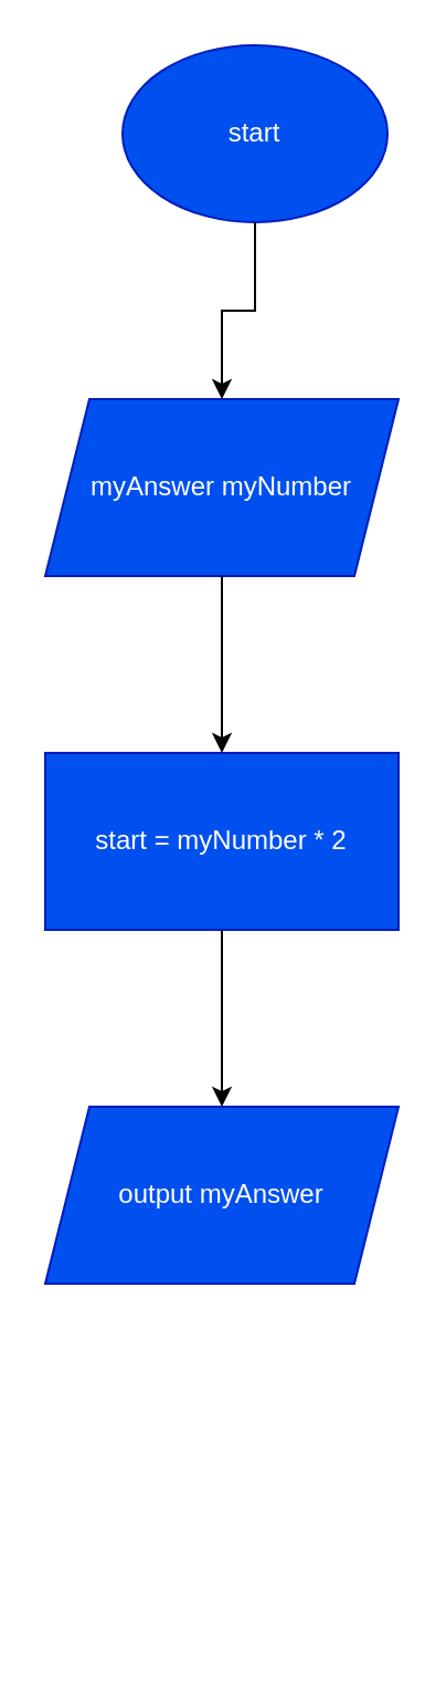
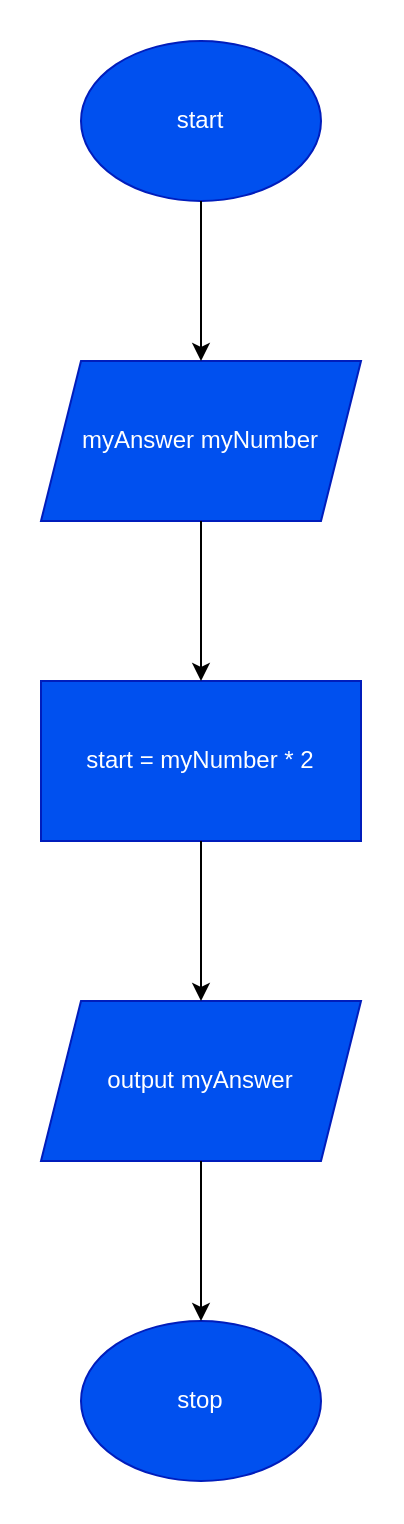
- <mxCell id="2" value="start" style="ellipse;whiteSpace=wrap;html=1;fillColor=#0050ef;strokeColor=#001DBC;fontColor=#ffffff;fillStyle=auto;strokeWidth=1;" vertex="1" parent="1"><mxGeometry x="55" y="20" width="120" height="80" as="geometry" /></mxCell>
+ <mxCell id="2" value="start" style="ellipse;whiteSpace=wrap;html=1;fillColor=#0050ef;strokeColor=#001DBC;fontColor=#ffffff;fillStyle=auto;strokeWidth=1;" vertex="1" parent="1"><mxGeometry x="40" y="20" width="120" height="80" as="geometry" /></mxCell>
+ <mxCell id="10" value="" style="edgeStyle=orthogonalEdgeStyle;rounded=0;orthogonalLoop=1;jettySize=auto;html=1;" edge="1" parent="1" source="7" target="9"><mxGeometry relative="1" as="geometry" /></mxCell>
+ <mxCell id="9" value="stop" style="ellipse;whiteSpace=wrap;html=1;fillColor=#0050ef;fontColor=#ffffff;strokeColor=#001DBC;" vertex="1" parent="1"><mxGeometry x="40" y="660" width="120" height="80" as="geometry" /></mxCell>
